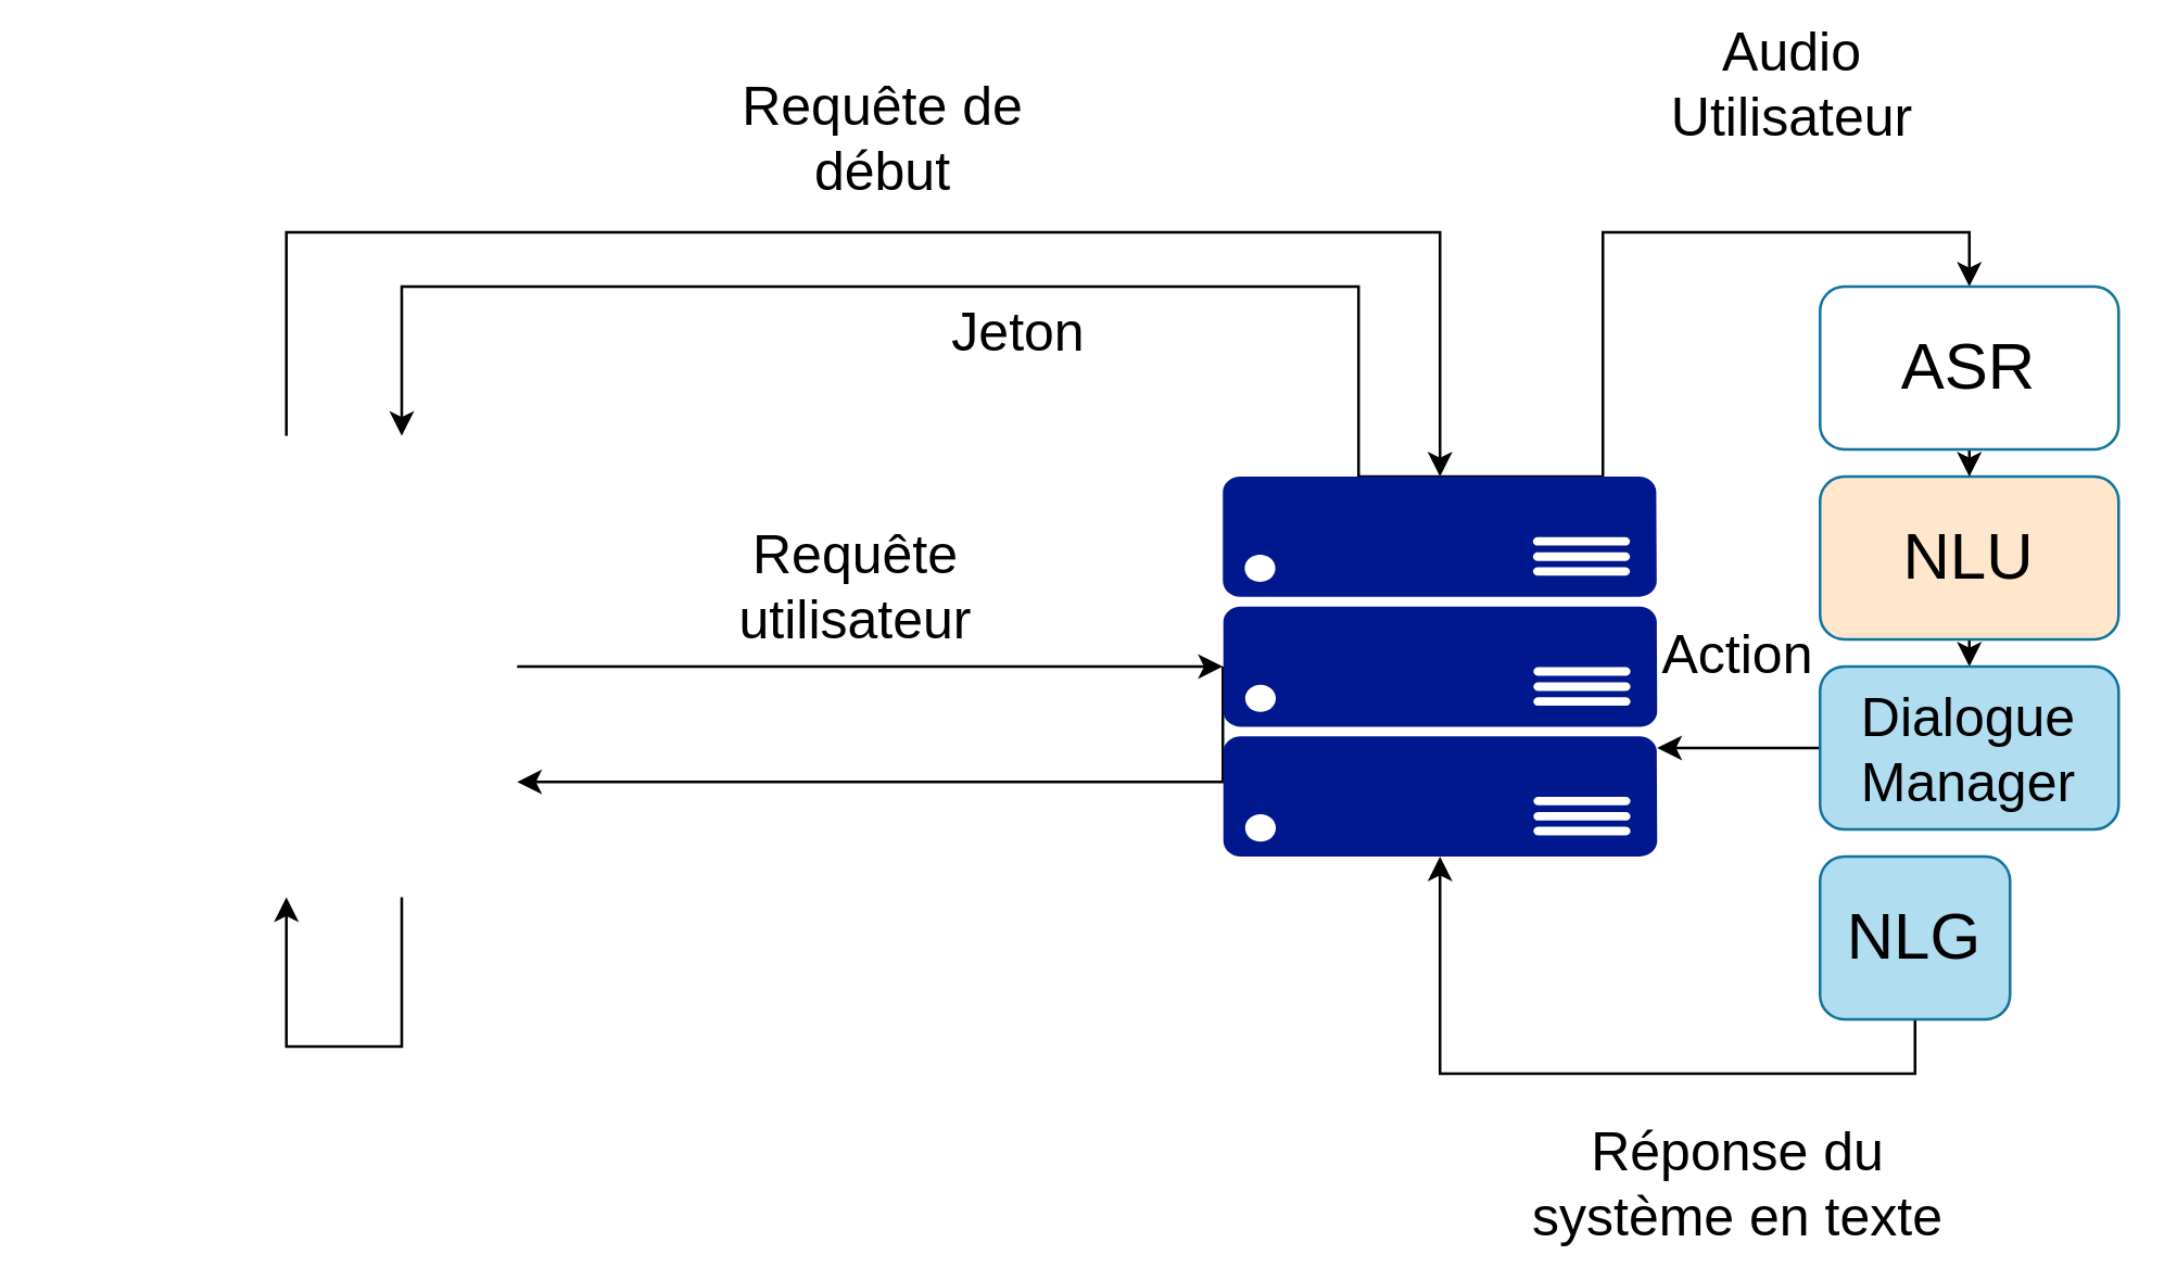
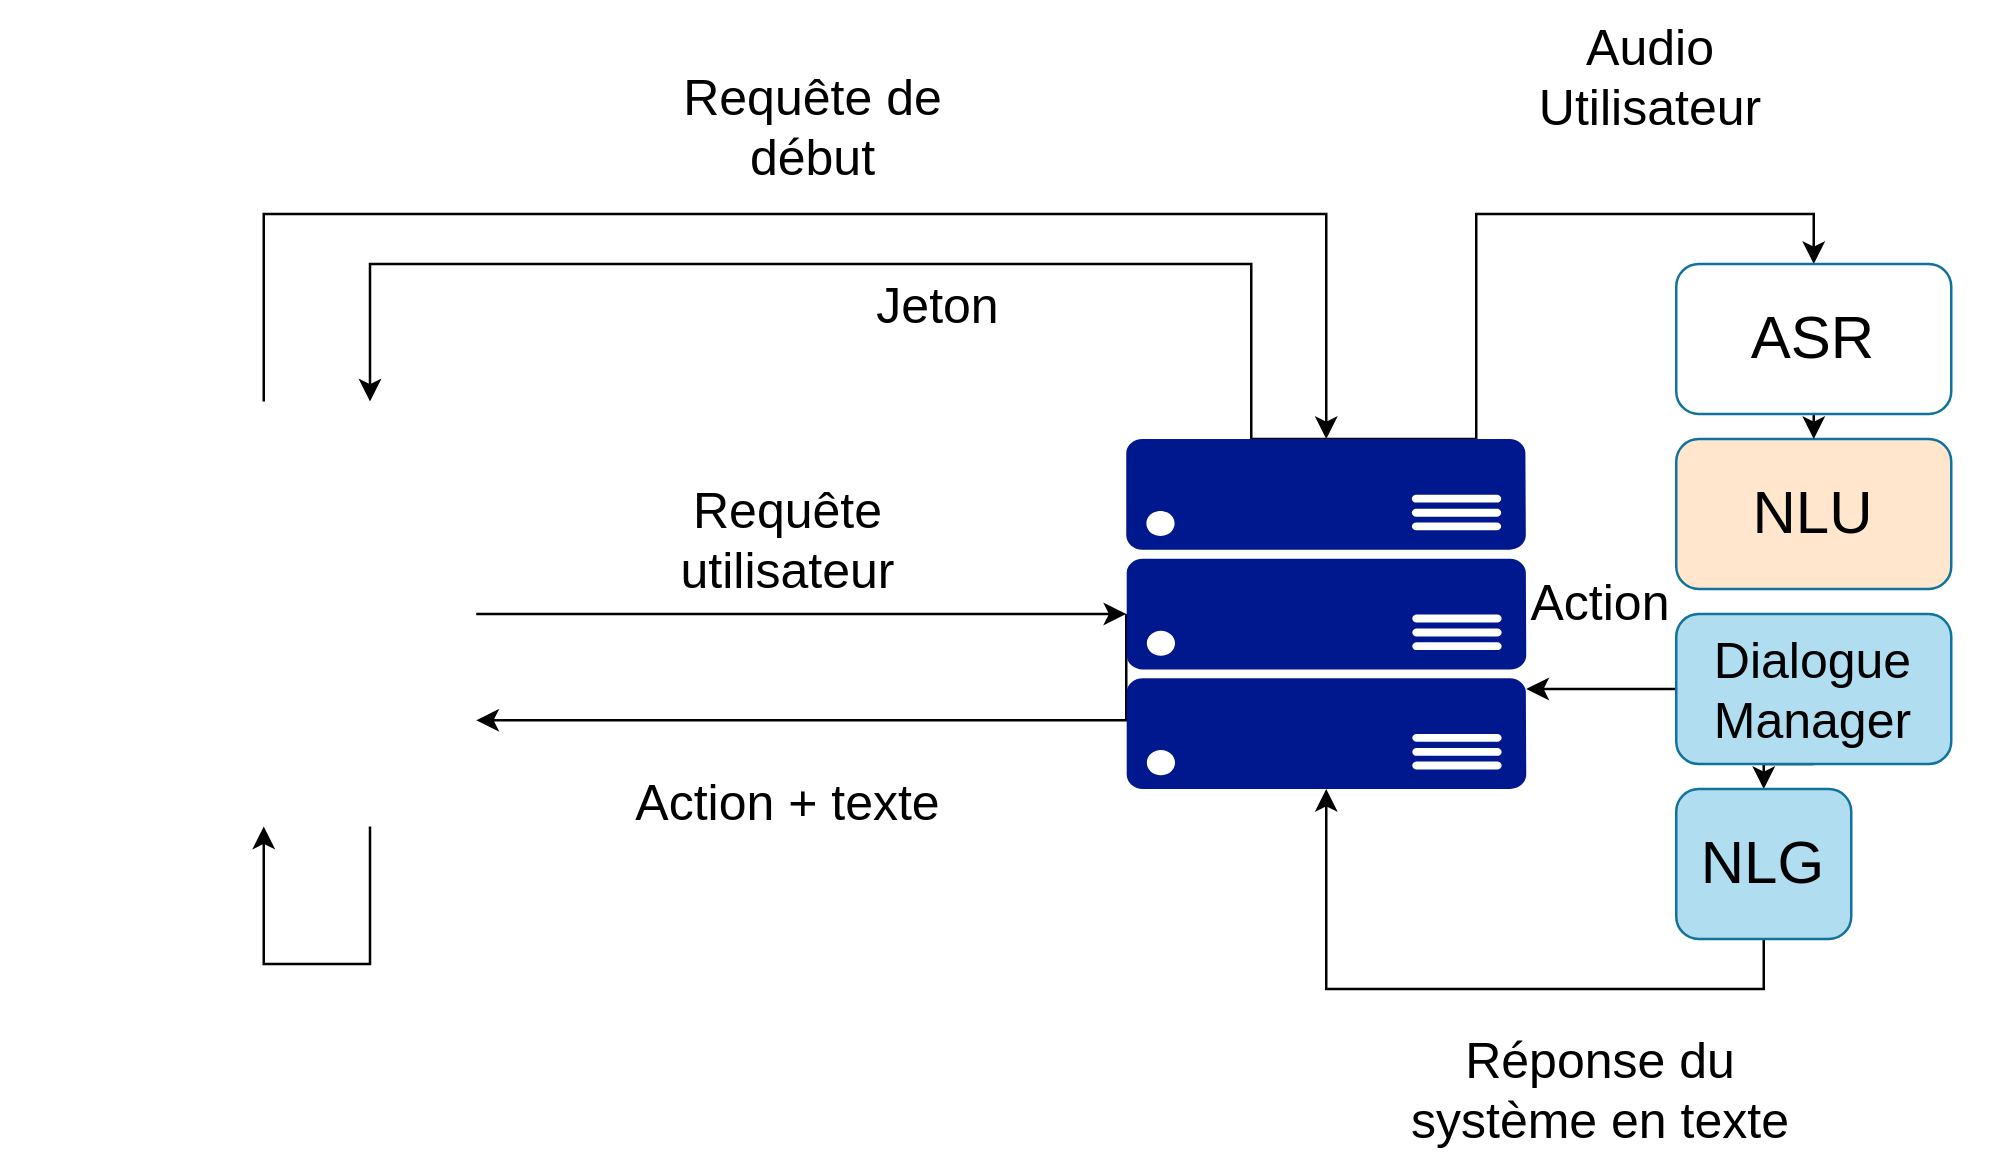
- <mxCell id="9" style="edgeStyle=orthogonalEdgeStyle;rounded=0;orthogonalLoop=1;jettySize=auto;html=1;exitX=0.5;exitY=1;exitDx=0;exitDy=0;entryX=0.5;entryY=0;entryDx=0;entryDy=0;" edge="1" parent="1" source="10" target="13"><mxGeometry relative="1" as="geometry" /></mxCell>
+ <mxCell id="11" style="edgeStyle=orthogonalEdgeStyle;rounded=0;orthogonalLoop=1;jettySize=auto;html=1;exitX=0.5;exitY=1;exitDx=0;exitDy=0;entryX=0.5;entryY=0;entryDx=0;entryDy=0;" edge="1" parent="1" source="13" target="15"><mxGeometry relative="1" as="geometry" /></mxCell>
+ <mxCell id="21" value="&lt;div style=&quot;font-size: 20px&quot;&gt;&lt;font style=&quot;font-size: 20px&quot;&gt;Action + texte&lt;br&gt;&lt;/font&gt;&lt;/div&gt;" style="text;html=1;strokeColor=none;fillColor=none;align=center;verticalAlign=middle;whiteSpace=wrap;rounded=0;" vertex="1" parent="1"><mxGeometry x="240" y="310" width="150" height="20" as="geometry" /></mxCell>
